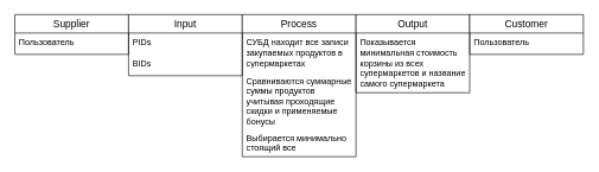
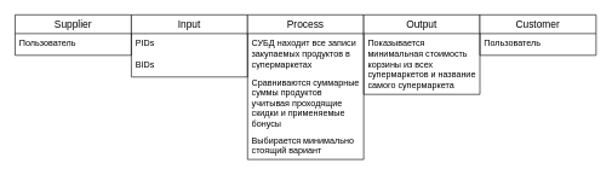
- <mxCell id="10" value="Выбирается минимально стоящий все" style="text;strokeColor=none;fillColor=none;spacingLeft=4;spacingRight=4;overflow=hidden;rotatable=0;points=[[0,0.5],[1,0.5]];portConstraint=eastwest;fontSize=12;whiteSpace=wrap;html=1;" parent="7" vertex="1"><mxGeometry y="160" width="160" height="40" as="geometry" /></mxCell>
+ <mxCell id="10" value="Выбирается минимально стоящий вариант" style="text;strokeColor=none;fillColor=none;spacingLeft=4;spacingRight=4;overflow=hidden;rotatable=0;points=[[0,0.5],[1,0.5]];portConstraint=eastwest;fontSize=12;whiteSpace=wrap;html=1;" parent="7" vertex="1"><mxGeometry y="160" width="160" height="40" as="geometry" /></mxCell>
